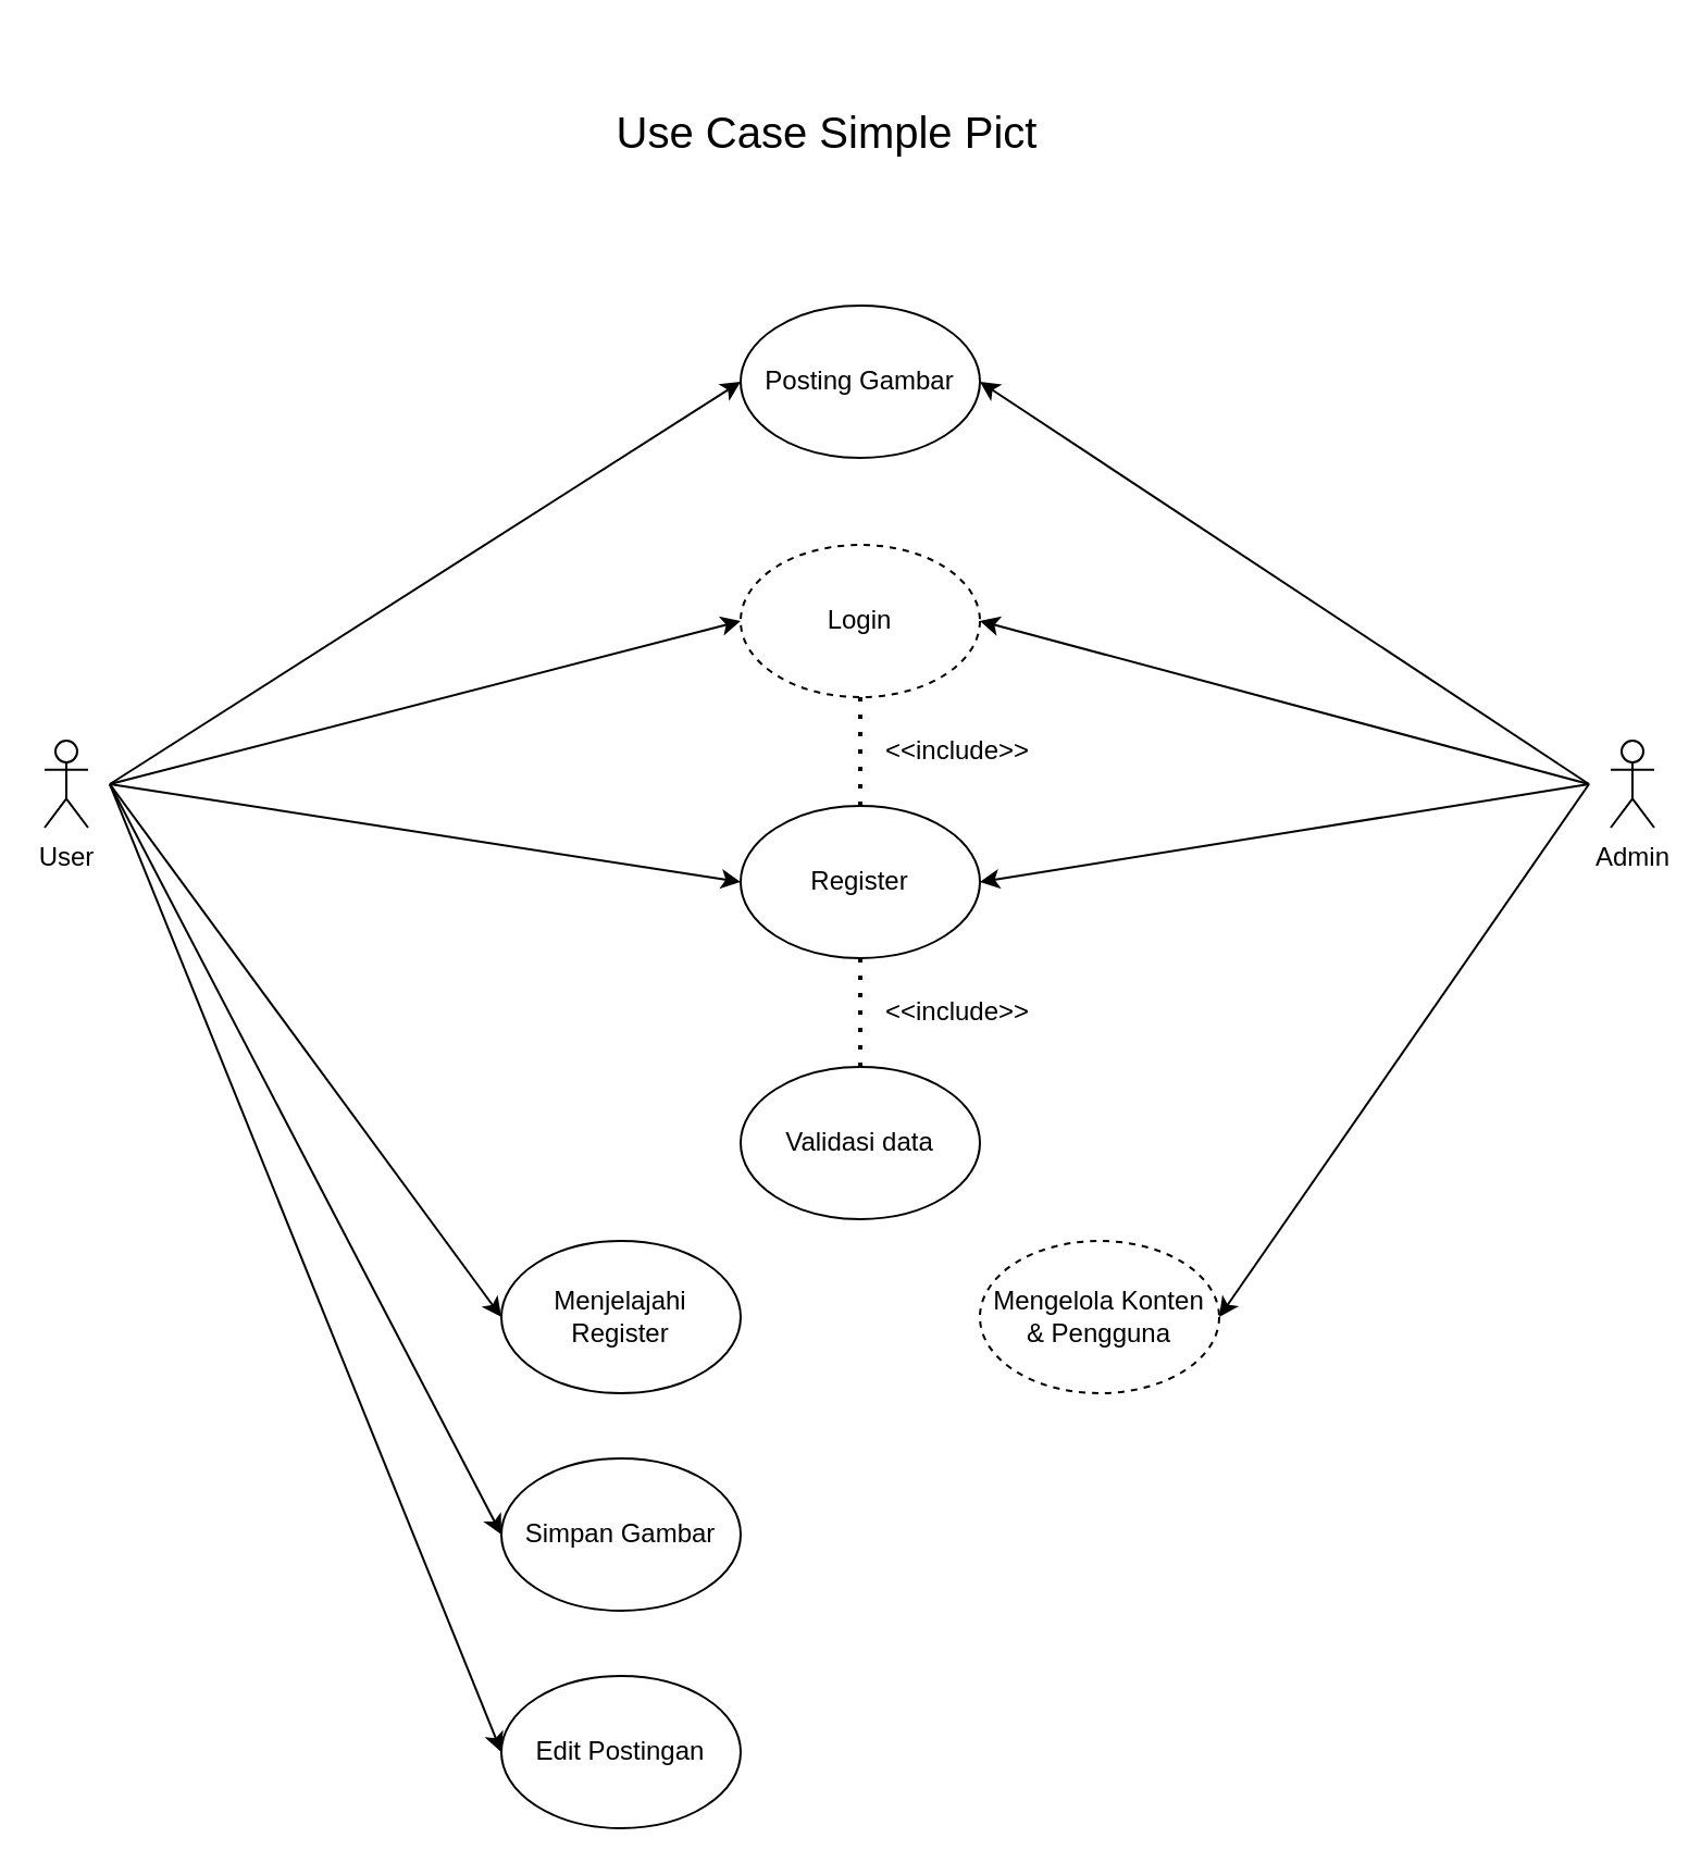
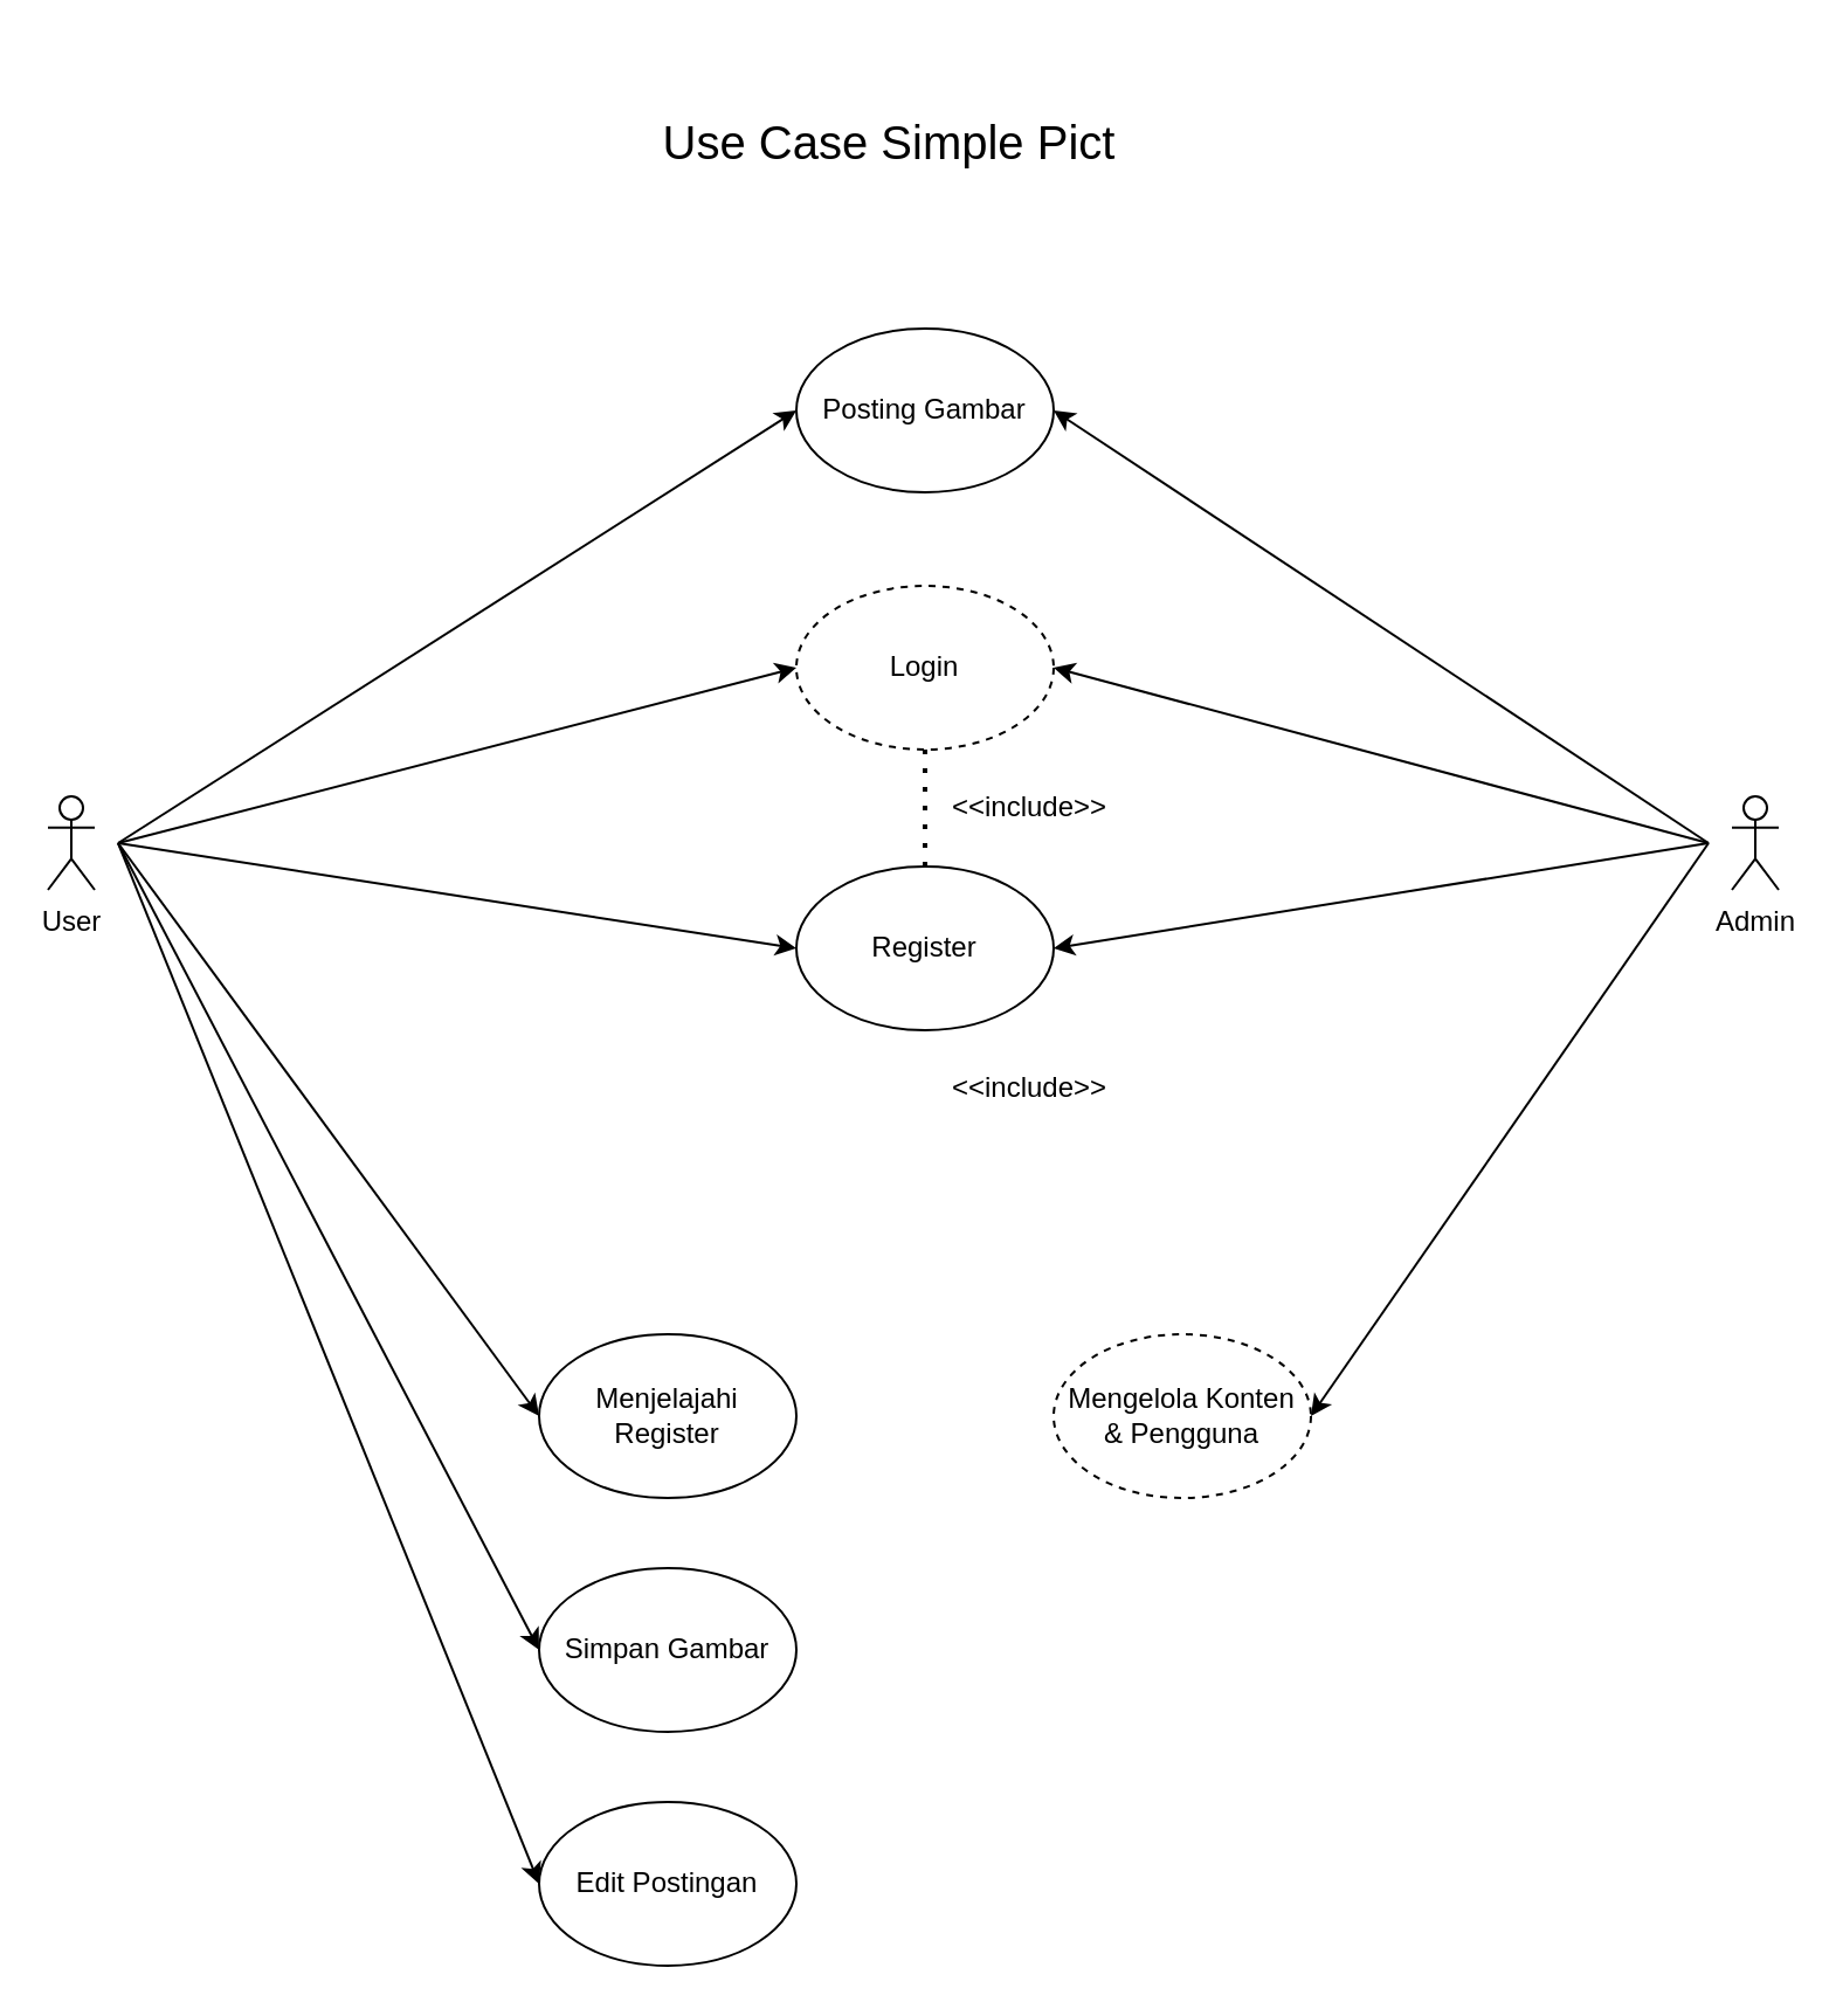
- <mxCell id="14" value="" style="endArrow=none;dashed=1;html=1;dashPattern=1 3;strokeWidth=2;rounded=0;exitX=0.5;exitY=0;exitDx=0;exitDy=0;entryX=0.5;entryY=1;entryDx=0;entryDy=0;" edge="1" parent="1" source="11" target="7"><mxGeometry width="50" height="50" relative="1" as="geometry"><mxPoint x="470" y="490" as="sourcePoint" /><mxPoint x="470" y="440" as="targetPoint" /></mxGeometry></mxCell>
- <mxCell id="11" value="Validasi data" style="ellipse;whiteSpace=wrap;html=1;" vertex="1" parent="1"><mxGeometry x="340" y="490" width="110" height="70" as="geometry" /></mxCell>
